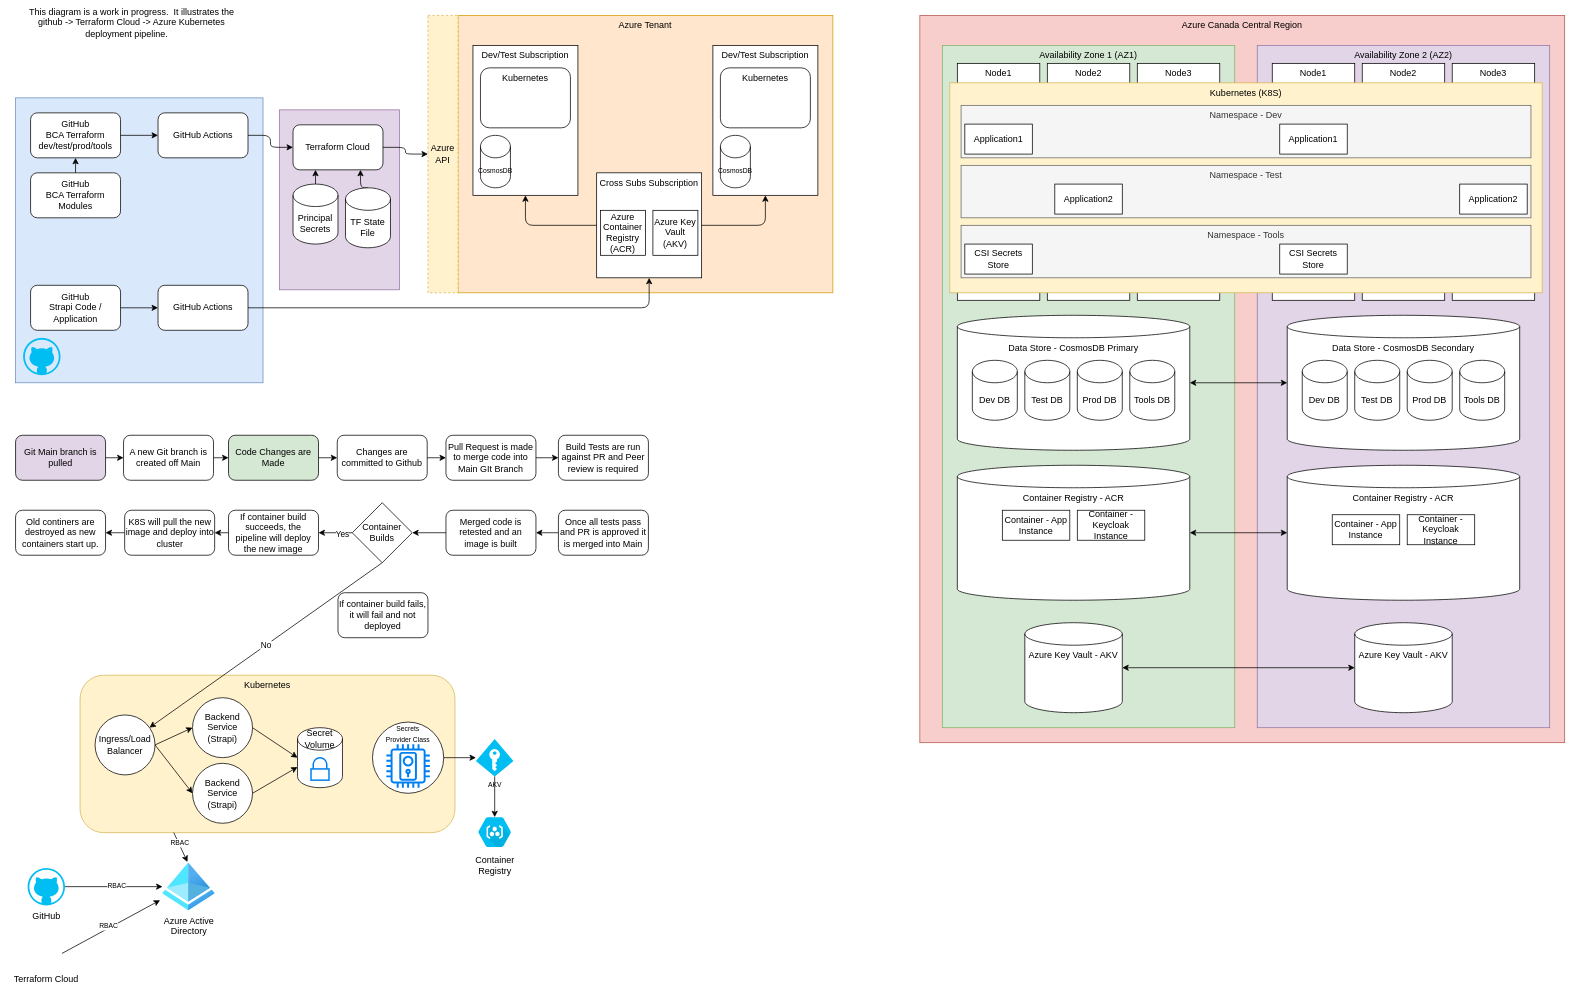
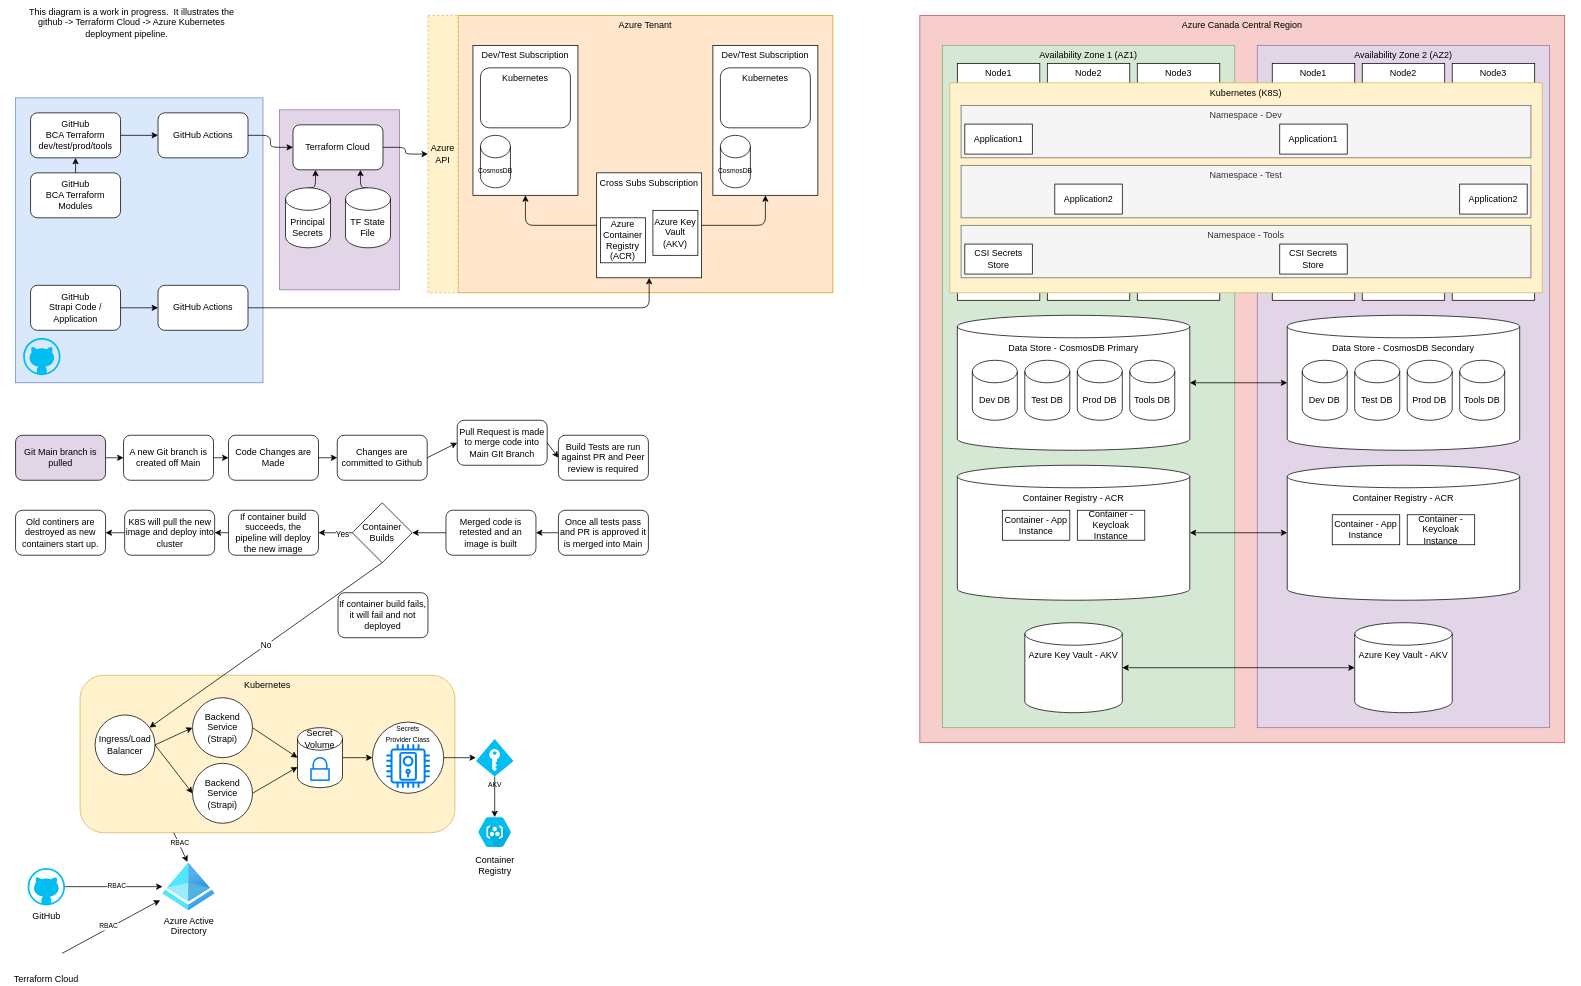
- <mxCell id="27" value="Principal Secrets" style="shape=cylinder3;whiteSpace=wrap;html=1;boundedLbl=1;backgroundOutline=1;size=15;" parent="1" vertex="1"><mxGeometry x="390" y="245" width="60" height="80" as="geometry" /></mxCell>
+ <mxCell id="27" value="Principal Secrets" style="shape=cylinder3;whiteSpace=wrap;html=1;boundedLbl=1;backgroundOutline=1;size=15;" parent="1" vertex="1"><mxGeometry x="380" y="250" width="60" height="80" as="geometry" /></mxCell>
- <mxCell id="70" value="Azure Container Registry (ACR)" style="whiteSpace=wrap;html=1;aspect=fixed;" parent="1" vertex="1"><mxGeometry x="800" y="280" width="60" height="60" as="geometry" /></mxCell>
+ <mxCell id="70" value="Azure Container Registry (ACR)" style="whiteSpace=wrap;html=1;aspect=fixed;" parent="1" vertex="1"><mxGeometry x="800" y="290" width="60" height="60" as="geometry" /></mxCell>
- <mxCell id="33" value="Code Changes are Made" style="rounded=1;whiteSpace=wrap;html=1;fillColor=#d5e8d4;" parent="1" vertex="1"><mxGeometry x="304" y="580" width="120" height="60" as="geometry" /></mxCell>
+ <mxCell id="33" value="Code Changes are Made" style="rounded=1;whiteSpace=wrap;html=1;" parent="1" vertex="1"><mxGeometry x="304" y="580" width="120" height="60" as="geometry" /></mxCell>
- <mxCell id="34" value="Pull Request is made to merge code into Main GIt Branch" style="rounded=1;whiteSpace=wrap;html=1;" parent="1" vertex="1"><mxGeometry x="594" y="580" width="120" height="60" as="geometry" /></mxCell>
+ <mxCell id="34" value="Pull Request is made to merge code into Main GIt Branch" style="rounded=1;whiteSpace=wrap;html=1;" parent="1" vertex="1"><mxGeometry x="609" y="560" width="120" height="60" as="geometry" /></mxCell>
+ <mxCell id="53" value="" style="endArrow=classic;html=1;fontSize=9;fontColor=#000000;exitX=1;exitY=0.5;exitDx=0;exitDy=0;exitPerimeter=0;" parent="1" source="58" target="45" edge="1"><mxGeometry width="50" height="50" relative="1" as="geometry"><mxPoint x="346" y="1010" as="sourcePoint" /><mxPoint x="376" y="1010" as="targetPoint" /></mxGeometry></mxCell>
